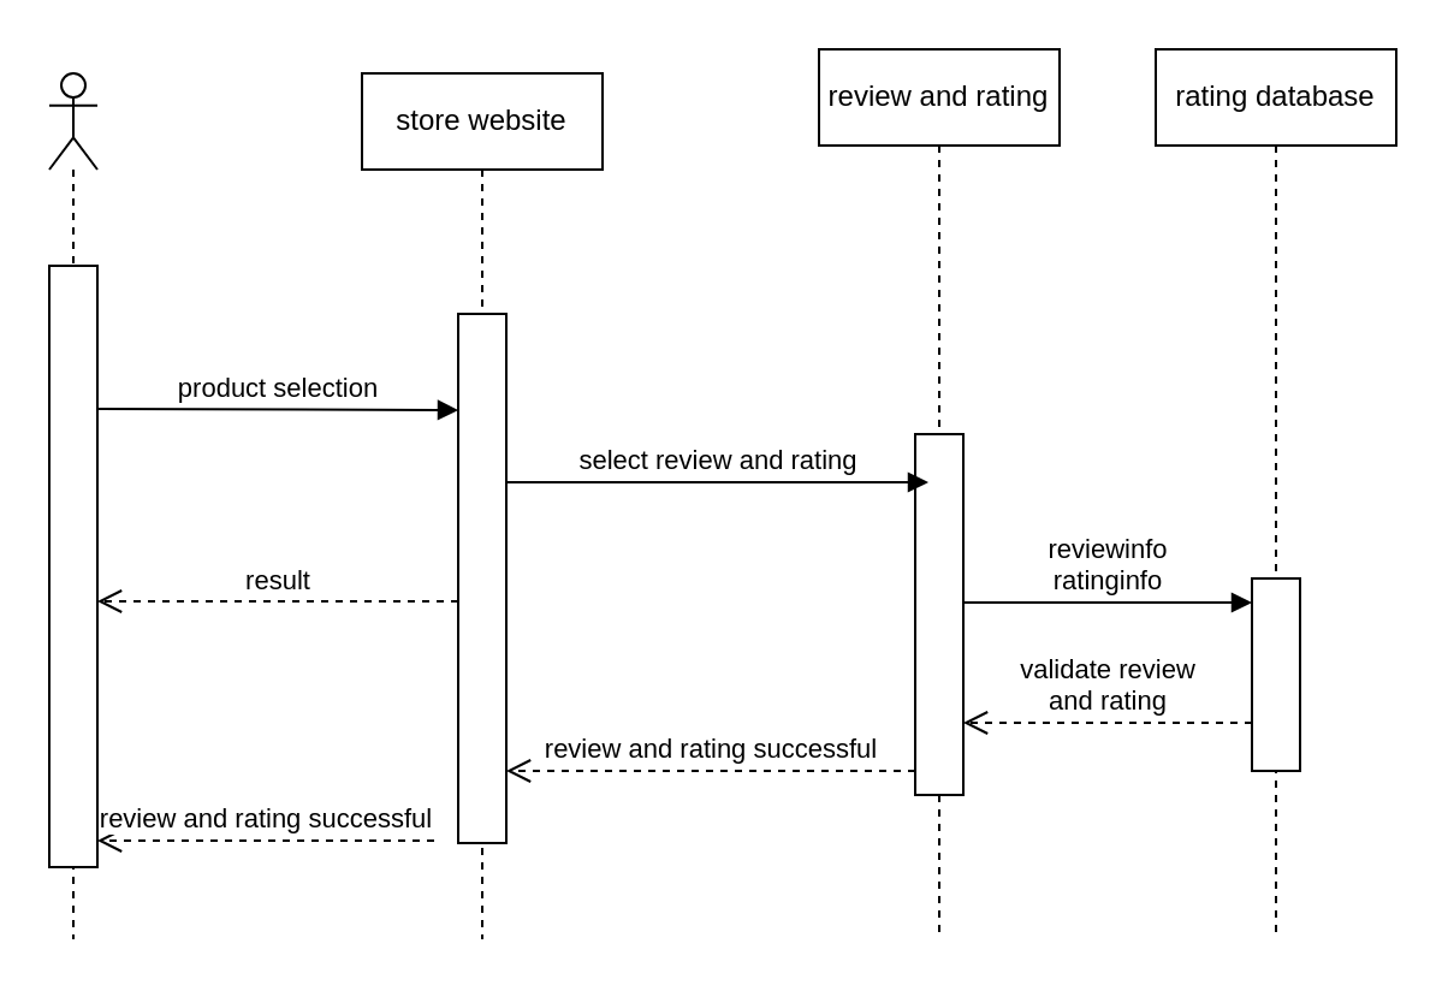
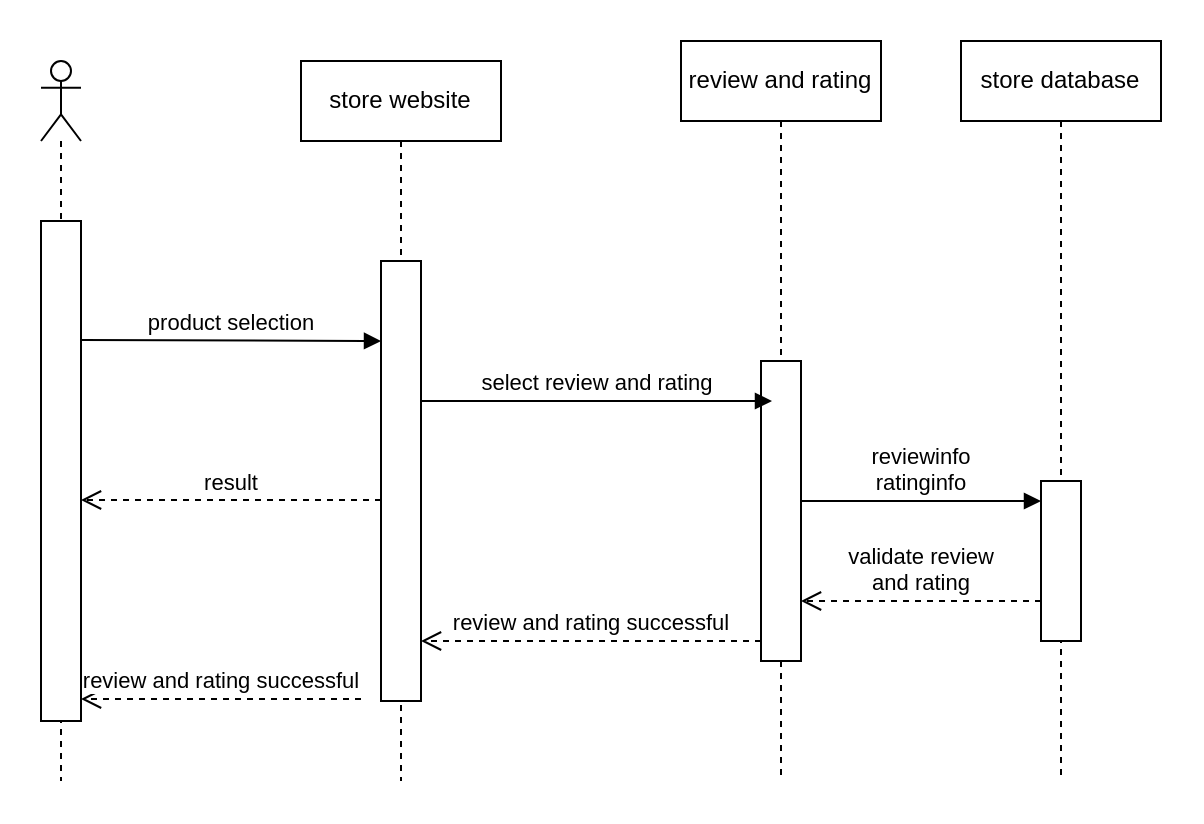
- <mxCell id="12" value="rating database" style="shape=umlLifeline;perimeter=lifelinePerimeter;whiteSpace=wrap;html=1;container=1;dropTarget=0;collapsible=0;recursiveResize=0;outlineConnect=0;portConstraint=eastwest;newEdgeStyle={&quot;curved&quot;:0,&quot;rounded&quot;:0};" vertex="1" parent="1"><mxGeometry x="480" y="20" width="100" height="370" as="geometry" /></mxCell>
+ <mxCell id="12" value="store database" style="shape=umlLifeline;perimeter=lifelinePerimeter;whiteSpace=wrap;html=1;container=1;dropTarget=0;collapsible=0;recursiveResize=0;outlineConnect=0;portConstraint=eastwest;newEdgeStyle={&quot;curved&quot;:0,&quot;rounded&quot;:0};" vertex="1" parent="1"><mxGeometry x="480" y="20" width="100" height="370" as="geometry" /></mxCell>
